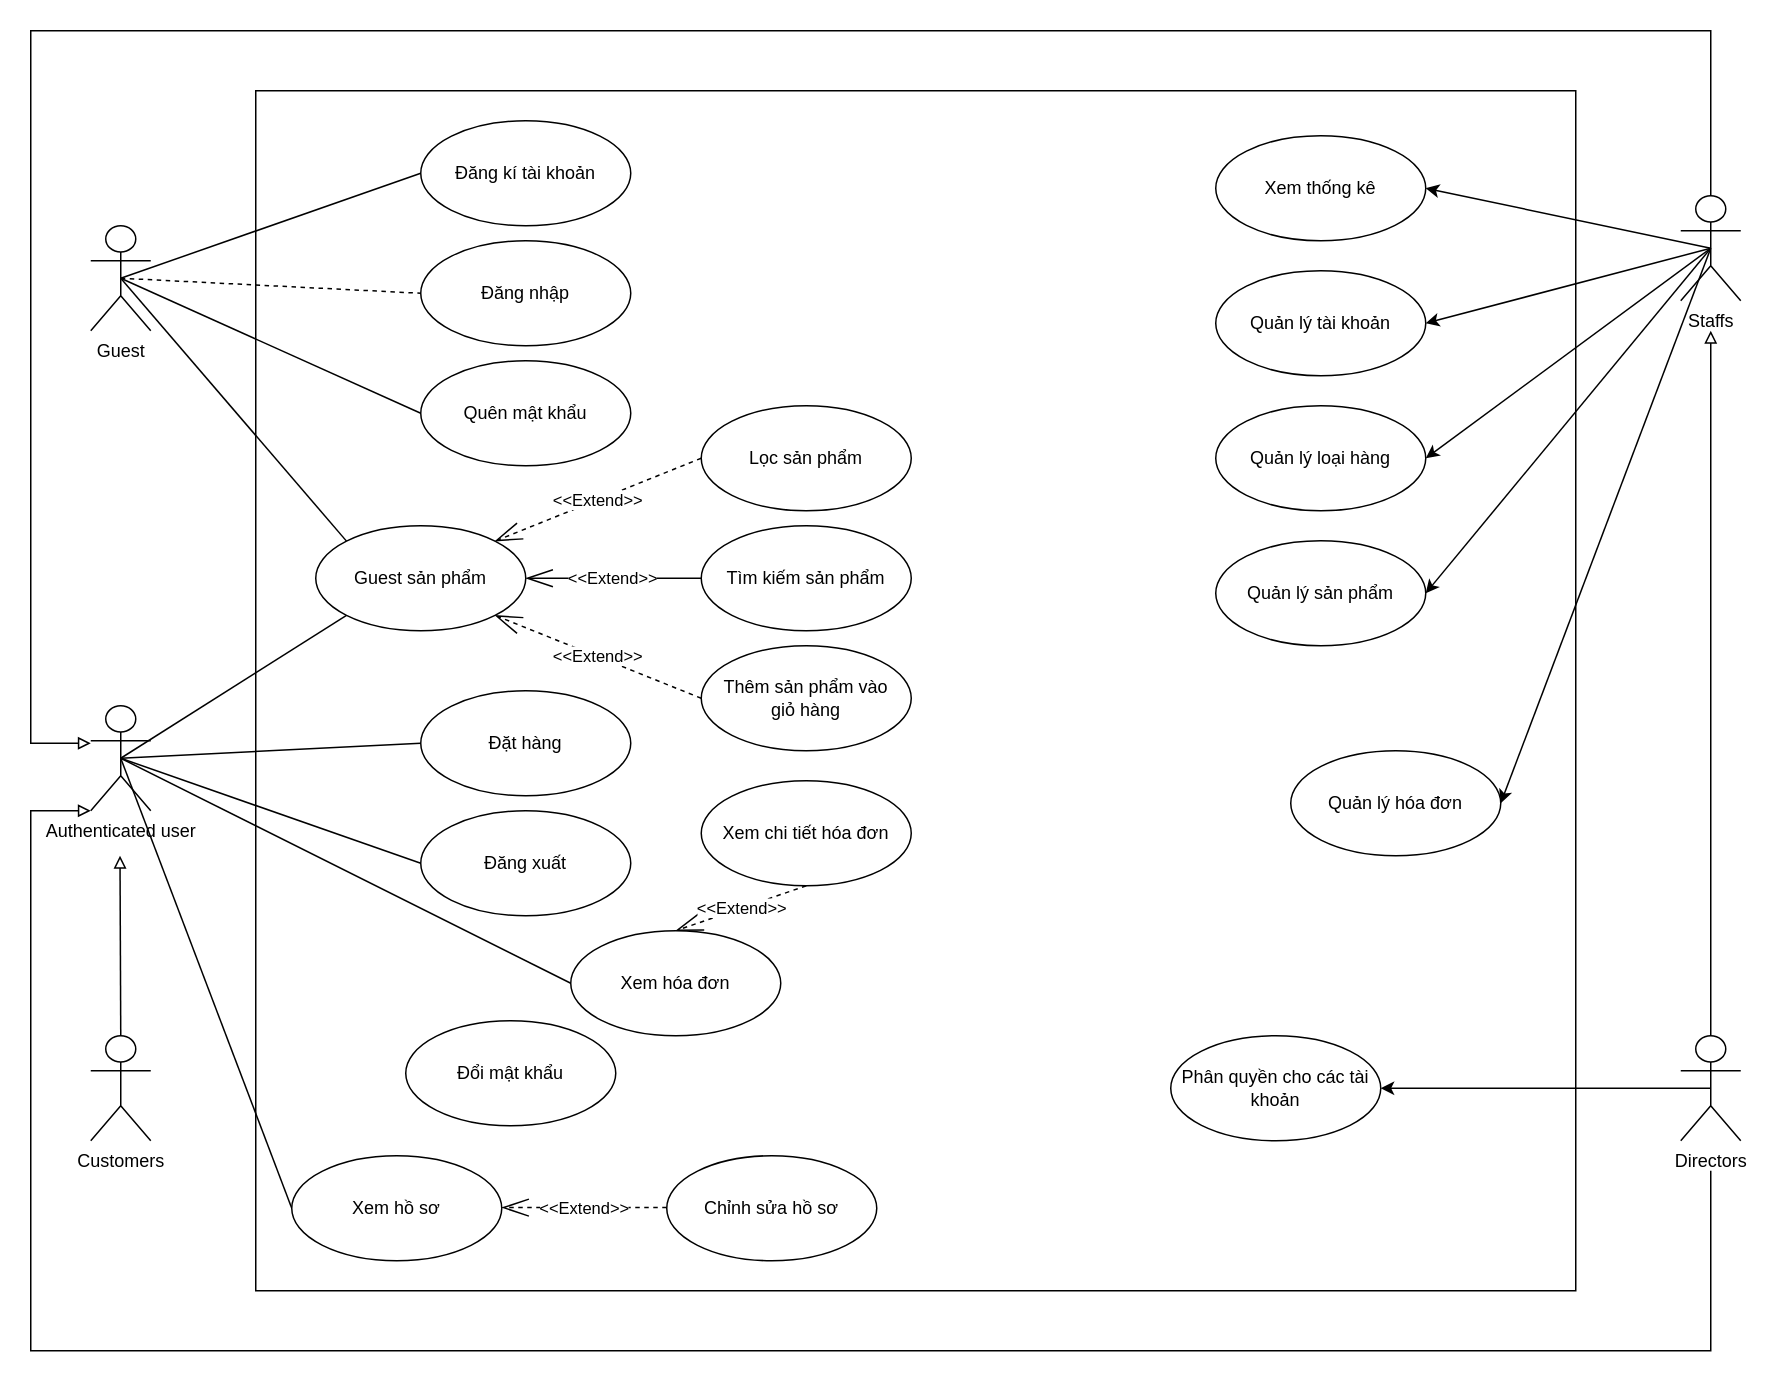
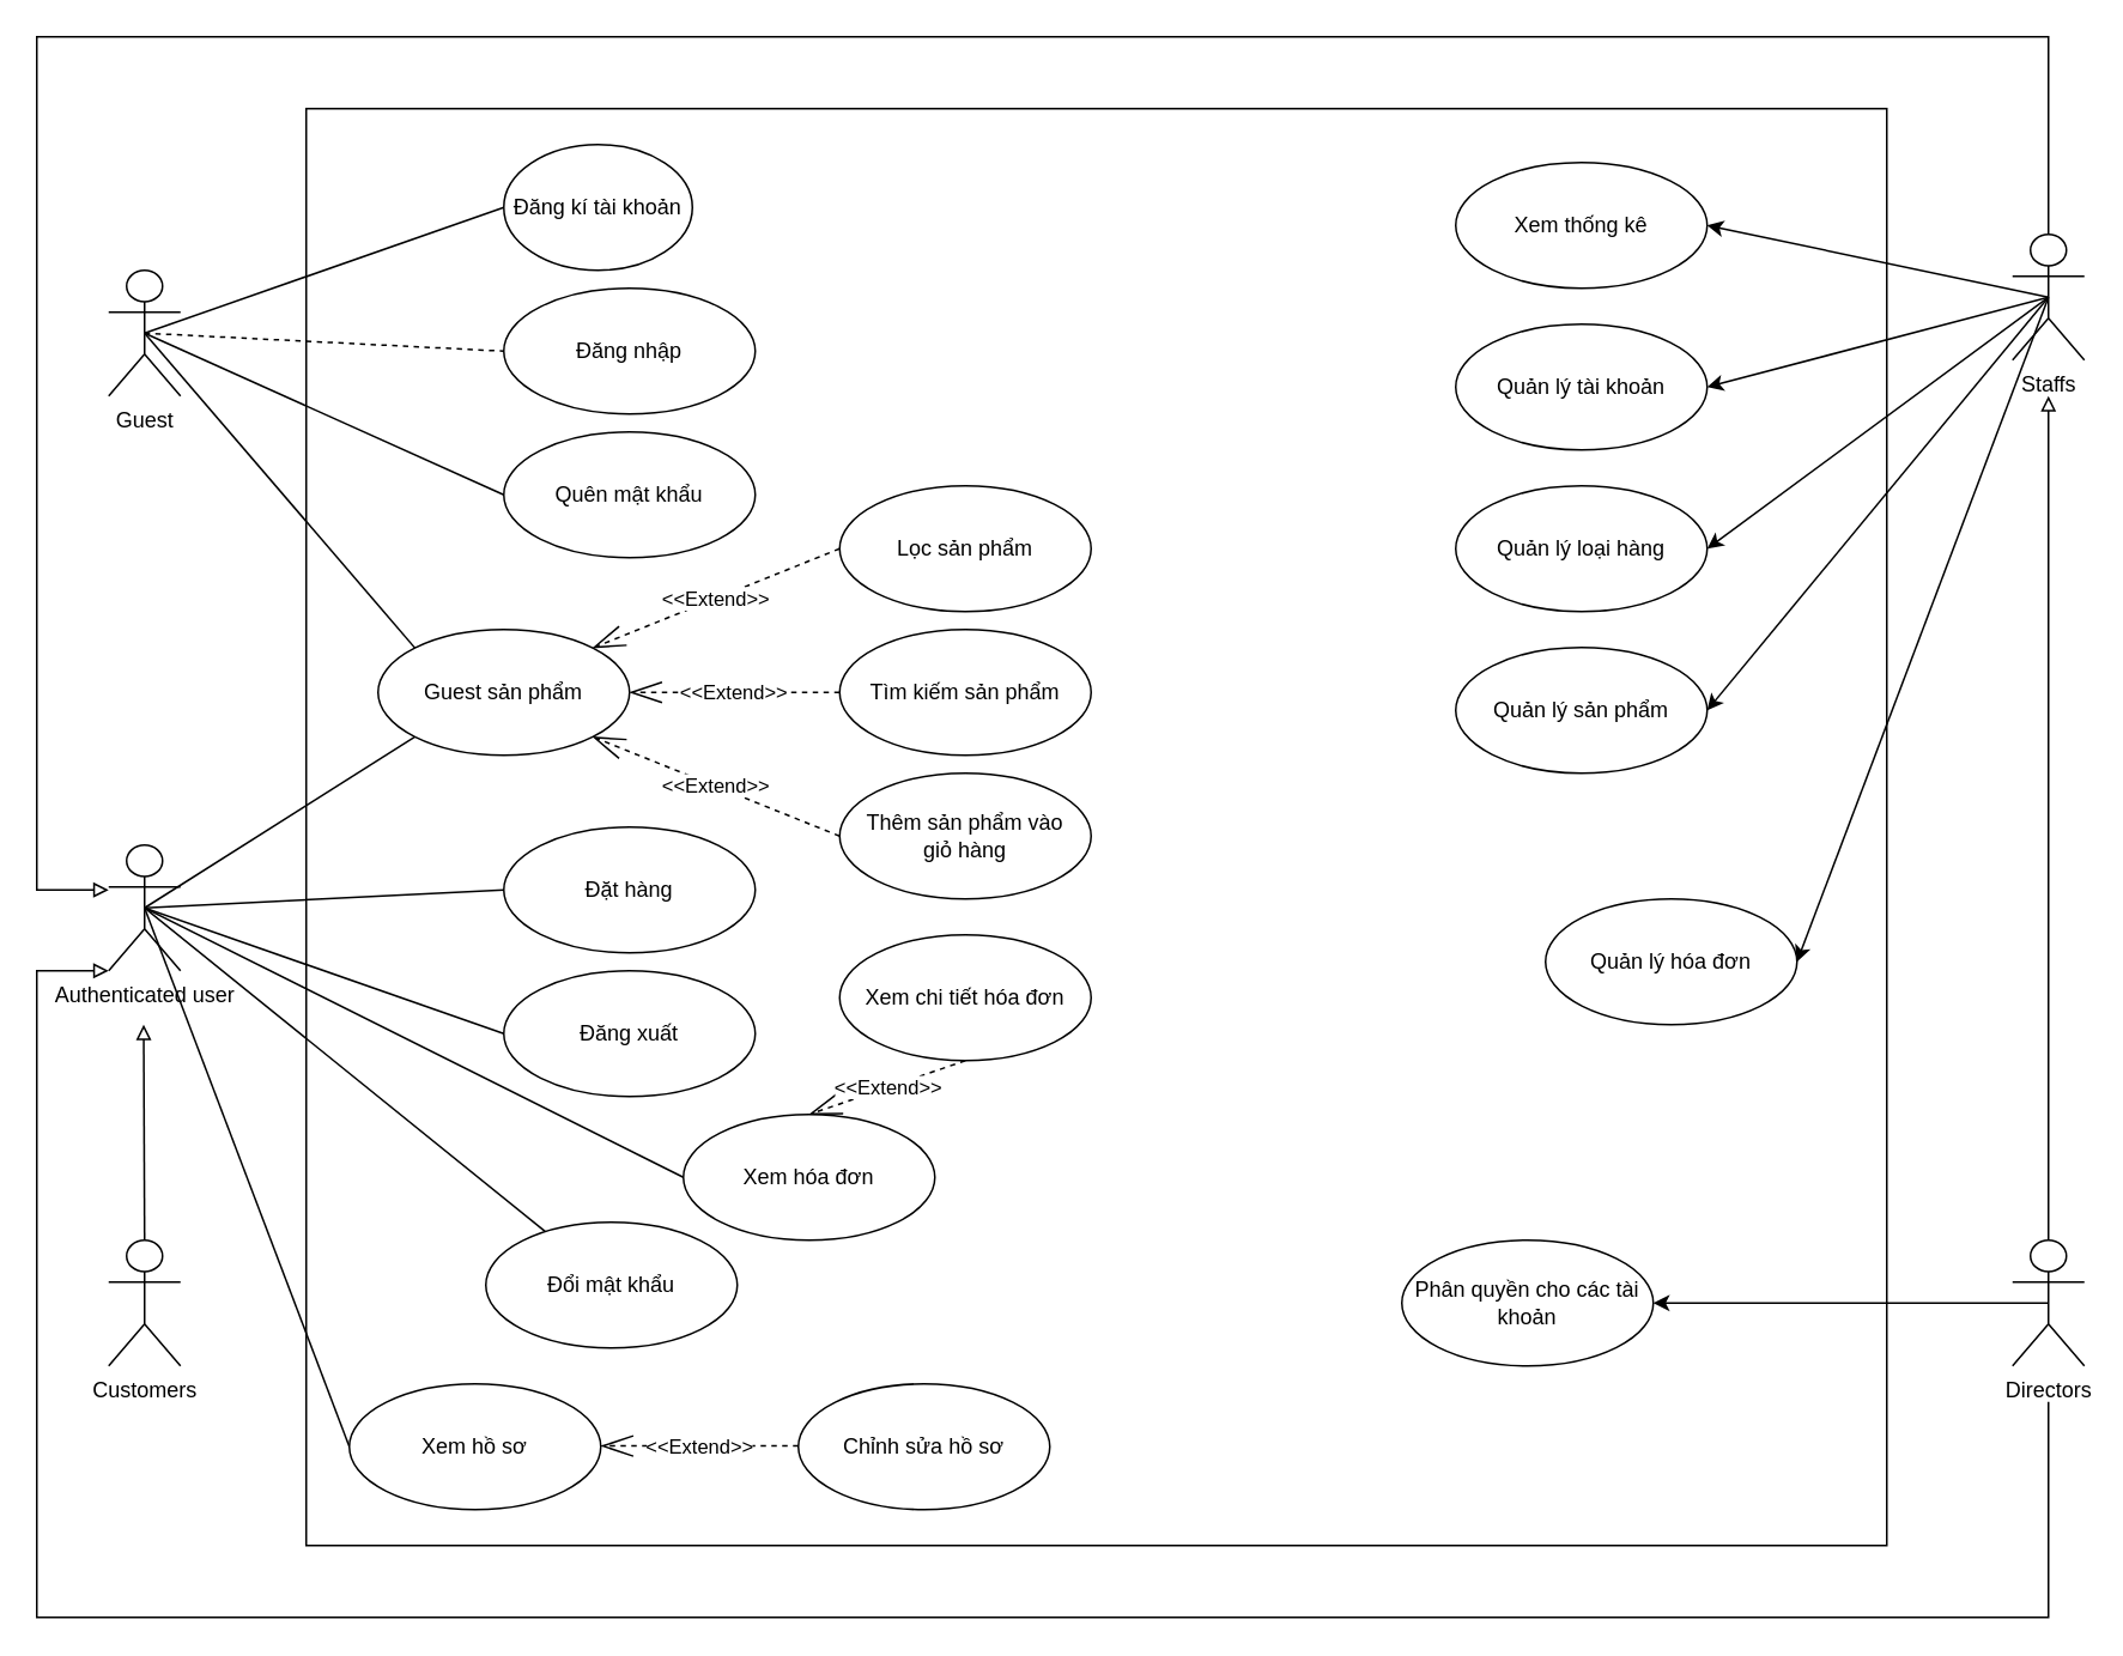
- <mxCell id="18" value="Đăng kí tài khoản" style="ellipse;whiteSpace=wrap;html=1;" parent="1" vertex="1"><mxGeometry x="280" y="80" width="140" height="70" as="geometry" /></mxCell>
+ <mxCell id="18" value="Đăng kí tài khoản" style="ellipse;whiteSpace=wrap;html=1;" parent="1" vertex="1"><mxGeometry x="280" y="80" width="105" height="70" as="geometry" /></mxCell>
- <mxCell id="45" value="&amp;lt;&amp;lt;Extend&amp;gt;&amp;gt;" style="endArrow=openThin;endSize=16;endFill=0;html=1;rounded=0;exitX=0;exitY=0.5;exitDx=0;exitDy=0;entryX=1;entryY=0.5;entryDx=0;entryDy=0;dashed=0;" edge="1" parent="1" source="43" target="19"><mxGeometry width="160" relative="1" as="geometry"><mxPoint x="570" y="475" as="sourcePoint" /><mxPoint x="470" y="425" as="targetPoint" /></mxGeometry></mxCell>
+ <mxCell id="45" value="&amp;lt;&amp;lt;Extend&amp;gt;&amp;gt;" style="endArrow=openThin;endSize=16;endFill=0;html=1;rounded=0;exitX=0;exitY=0.5;exitDx=0;exitDy=0;entryX=1;entryY=0.5;entryDx=0;entryDy=0;dashed=1;" edge="1" parent="1" source="43" target="19"><mxGeometry width="160" relative="1" as="geometry"><mxPoint x="570" y="475" as="sourcePoint" /><mxPoint x="470" y="425" as="targetPoint" /></mxGeometry></mxCell>
+ <mxCell id="8" style="rounded=0;orthogonalLoop=1;jettySize=auto;html=1;exitX=0.5;exitY=0.5;exitDx=0;exitDy=0;exitPerimeter=0;endArrow=none;endFill=0;" parent="1" source="14" target="22" edge="1"><mxGeometry relative="1" as="geometry" /></mxCell>
